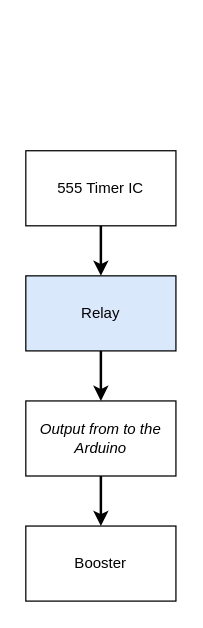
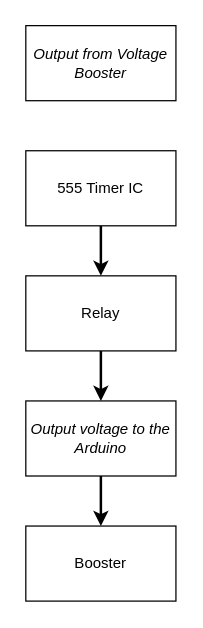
+ <mxCell id="2" value="&lt;i&gt;Output from Voltage Booster&lt;/i&gt;" style="rounded=0;whiteSpace=wrap;html=1;" parent="1" vertex="1"><mxGeometry x="20" y="20" width="120" height="60" as="geometry" /></mxCell>
- <mxCell id="6" value="Relay" style="rounded=0;whiteSpace=wrap;html=1;fillColor=#dae8fc;" parent="1" vertex="1"><mxGeometry x="20" y="220" width="120" height="60" as="geometry" /></mxCell>
+ <mxCell id="6" value="Relay" style="rounded=0;whiteSpace=wrap;html=1;" parent="1" vertex="1"><mxGeometry x="20" y="220" width="120" height="60" as="geometry" /></mxCell>
- <mxCell id="8" value="&lt;i&gt;Output from to the Arduino&lt;/i&gt;" style="rounded=0;whiteSpace=wrap;html=1;" parent="1" vertex="1"><mxGeometry x="20" y="320" width="120" height="60" as="geometry" /></mxCell>
+ <mxCell id="8" value="&lt;i&gt;Output voltage to the Arduino&lt;/i&gt;" style="rounded=0;whiteSpace=wrap;html=1;" parent="1" vertex="1"><mxGeometry x="20" y="320" width="120" height="60" as="geometry" /></mxCell>
